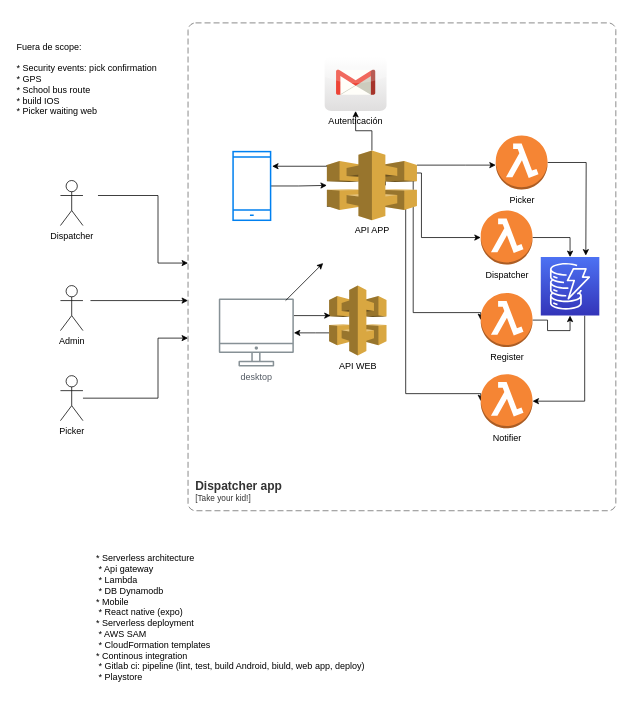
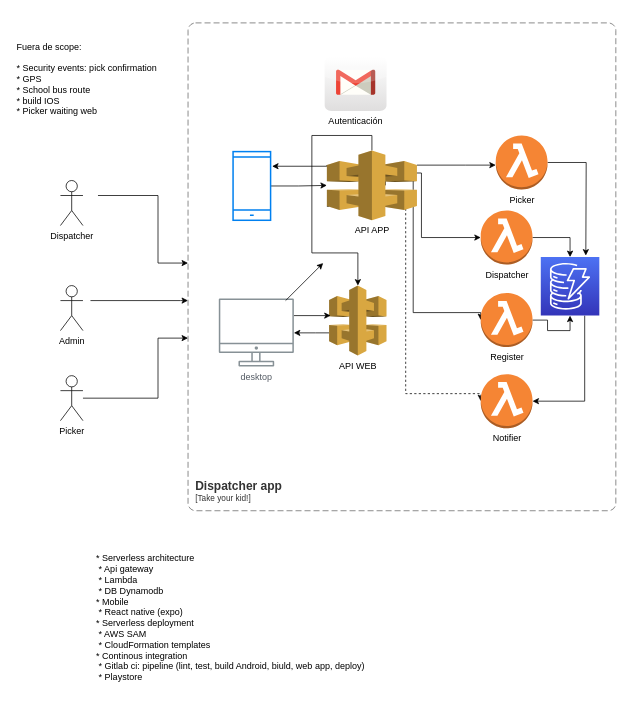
- <mxCell id="16" style="edgeStyle=orthogonalEdgeStyle;rounded=0;orthogonalLoop=1;jettySize=auto;html=1;exitX=0.5;exitY=0;exitDx=0;exitDy=0;exitPerimeter=0;" edge="1" parent="1" source="17" target="28"><mxGeometry relative="1" as="geometry" /></mxCell>
+ <mxCell id="16" style="edgeStyle=orthogonalEdgeStyle;rounded=0;orthogonalLoop=1;jettySize=auto;html=1;exitX=0.5;exitY=0;exitDx=0;exitDy=0;exitPerimeter=0;" edge="1" parent="1" source="17" target="31"><mxGeometry relative="1" as="geometry" /></mxCell>
- <mxCell id="13" style="edgeStyle=orthogonalEdgeStyle;rounded=0;orthogonalLoop=1;jettySize=auto;html=1;exitX=0;exitY=0.8;exitDx=0;exitDy=0;exitPerimeter=0;entryX=0;entryY=0.5;entryDx=0;entryDy=0;entryPerimeter=0;" edge="1" parent="1" source="17" target="20"><mxGeometry relative="1" as="geometry"><Array as="points"><mxPoint x="540" y="274" /><mxPoint x="540" y="524" /></Array></mxGeometry></mxCell>
+ <mxCell id="13" style="edgeStyle=orthogonalEdgeStyle;rounded=0;orthogonalLoop=1;jettySize=auto;html=1;exitX=0;exitY=0.8;exitDx=0;exitDy=0;exitPerimeter=0;entryX=0;entryY=0.5;entryDx=0;entryDy=0;entryPerimeter=0;dashed=1;" edge="1" parent="1" source="17" target="20"><mxGeometry relative="1" as="geometry"><Array as="points"><mxPoint x="540" y="274" /><mxPoint x="540" y="524" /></Array></mxGeometry></mxCell>
